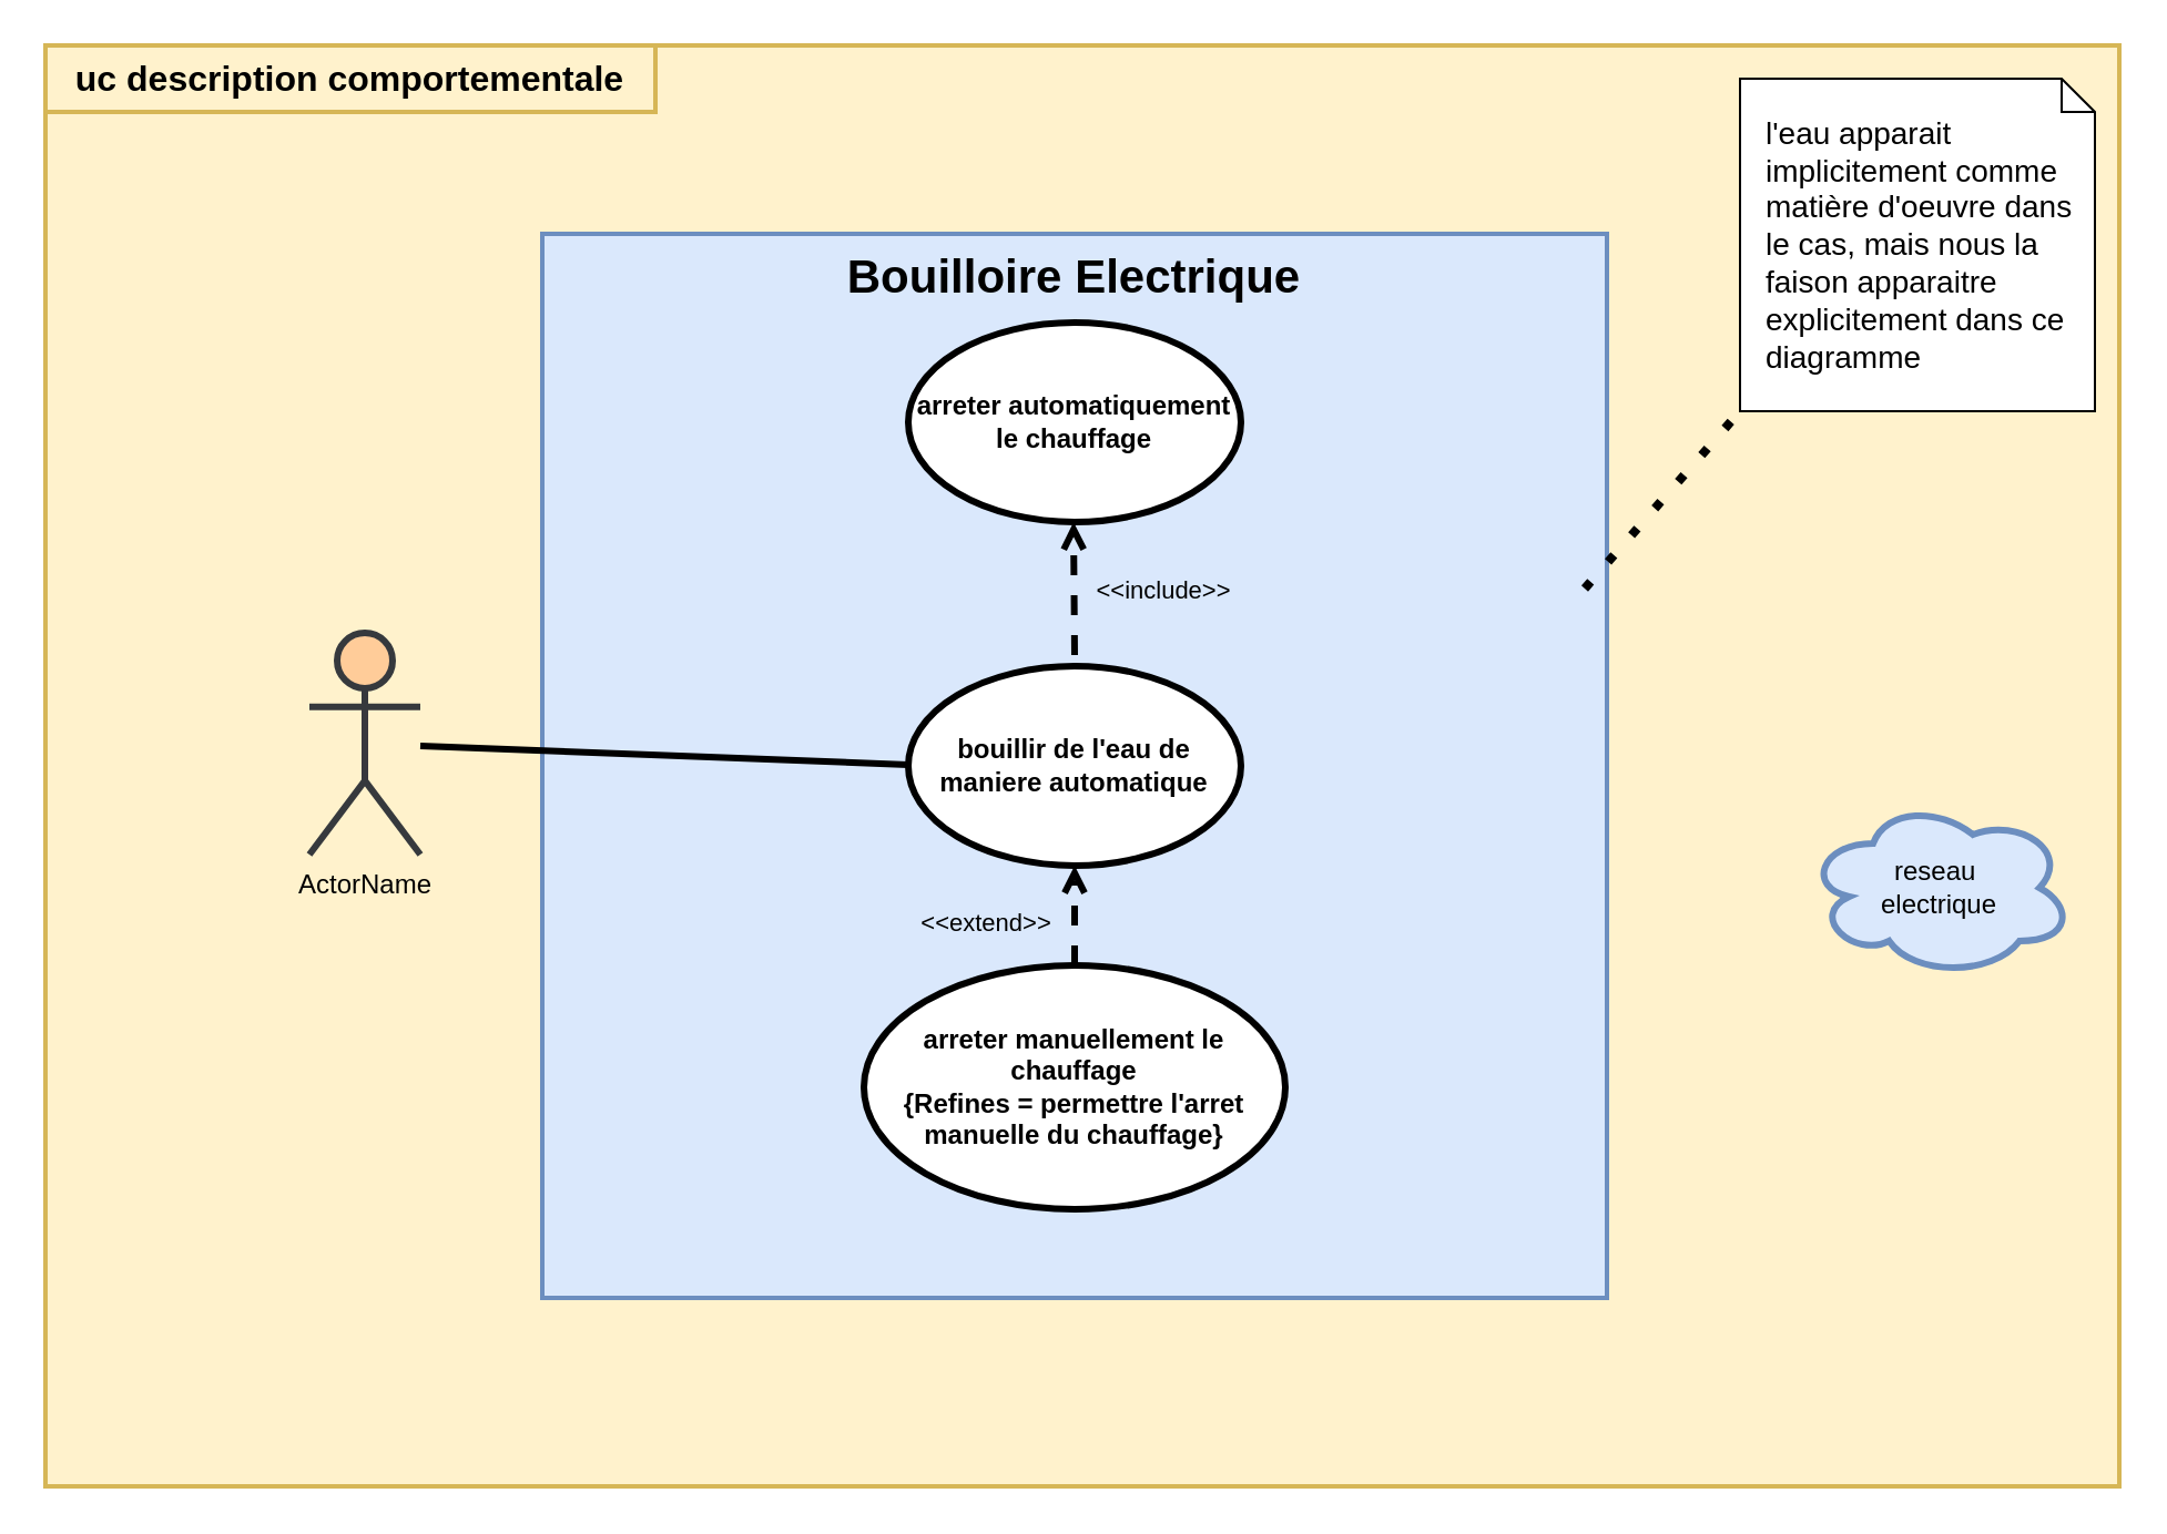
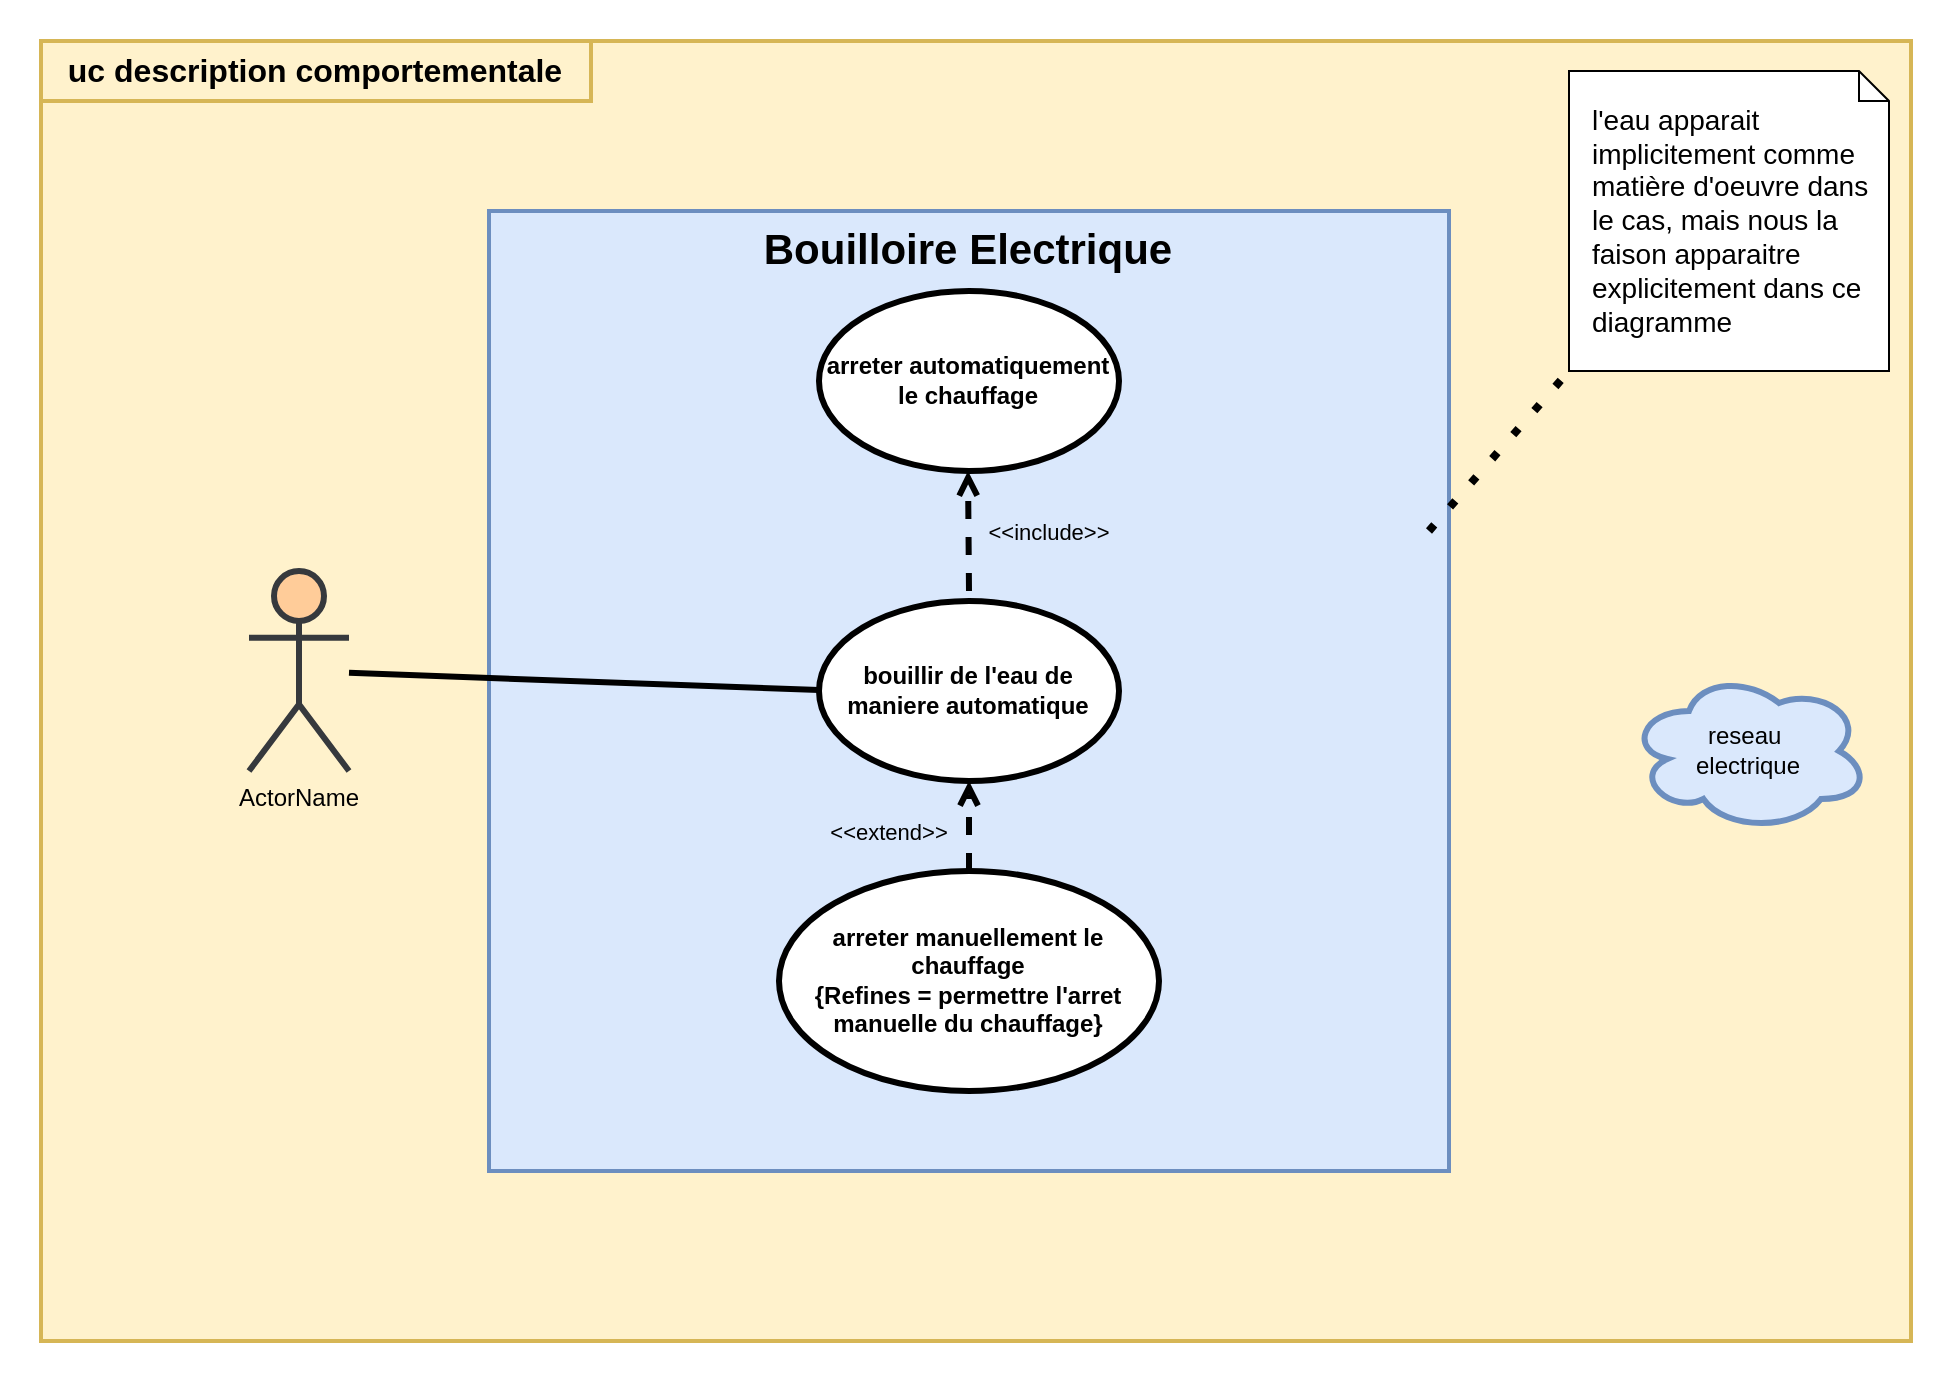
- <mxCell id="5" value="ActorName" style="shape=umlActor;html=1;verticalLabelPosition=bottom;verticalAlign=top;align=center;fillColor=#ffcc99;strokeColor=#36393d;strokeWidth=3;" parent="1" vertex="1"><mxGeometry x="139" y="285" width="50" height="100" as="geometry" /></mxCell>
+ <mxCell id="5" value="ActorName" style="shape=umlActor;html=1;verticalLabelPosition=bottom;verticalAlign=top;align=center;fillColor=#ffcc99;strokeColor=#36393d;strokeWidth=3;" parent="1" vertex="1"><mxGeometry x="124" y="285" width="50" height="100" as="geometry" /></mxCell>
- <mxCell id="9" value="reseau&amp;nbsp;&lt;div style=&quot;&quot;&gt;electrique&lt;/div&gt;" style="ellipse;shape=cloud;whiteSpace=wrap;html=1;strokeWidth=3;fillColor=#dae8fc;strokeColor=#6c8ebf;" parent="1" vertex="1"><mxGeometry x="814" y="360" width="120" height="80" as="geometry" /></mxCell>
+ <mxCell id="9" value="reseau&amp;nbsp;&lt;div style=&quot;&quot;&gt;electrique&lt;/div&gt;" style="ellipse;shape=cloud;whiteSpace=wrap;html=1;strokeWidth=3;fillColor=#dae8fc;strokeColor=#6c8ebf;" parent="1" vertex="1"><mxGeometry x="814" y="335" width="120" height="80" as="geometry" /></mxCell>
